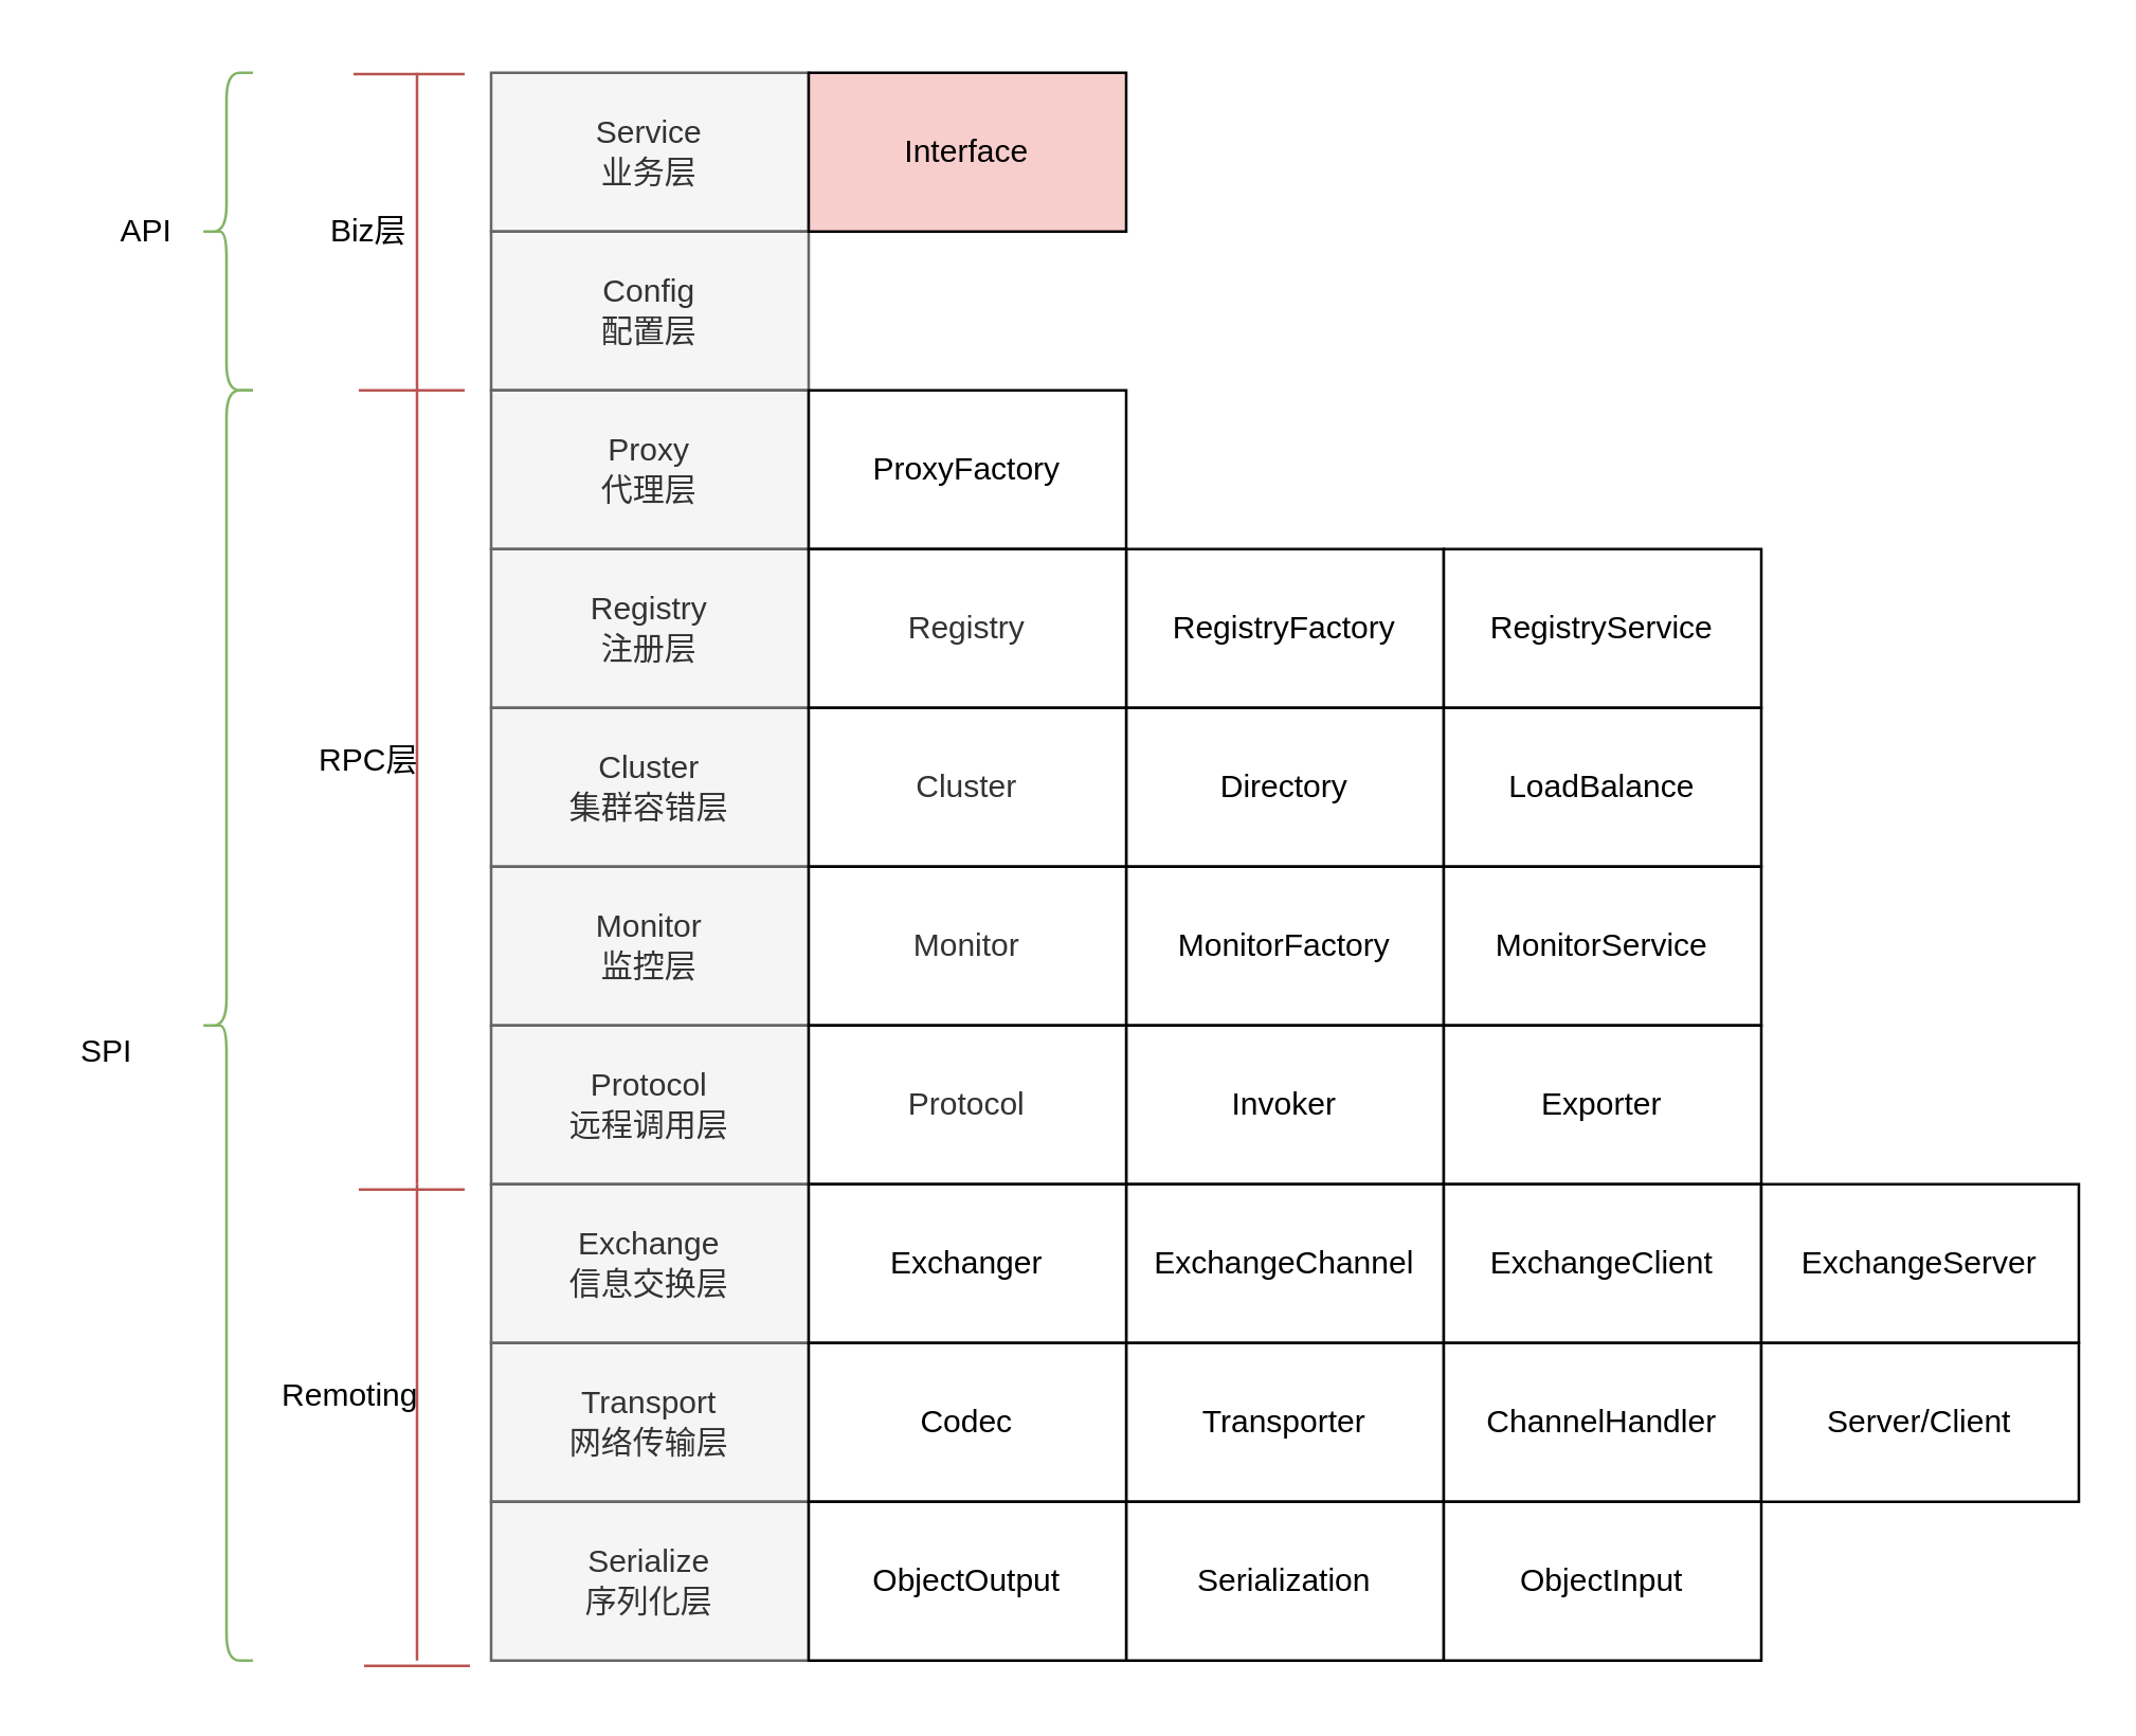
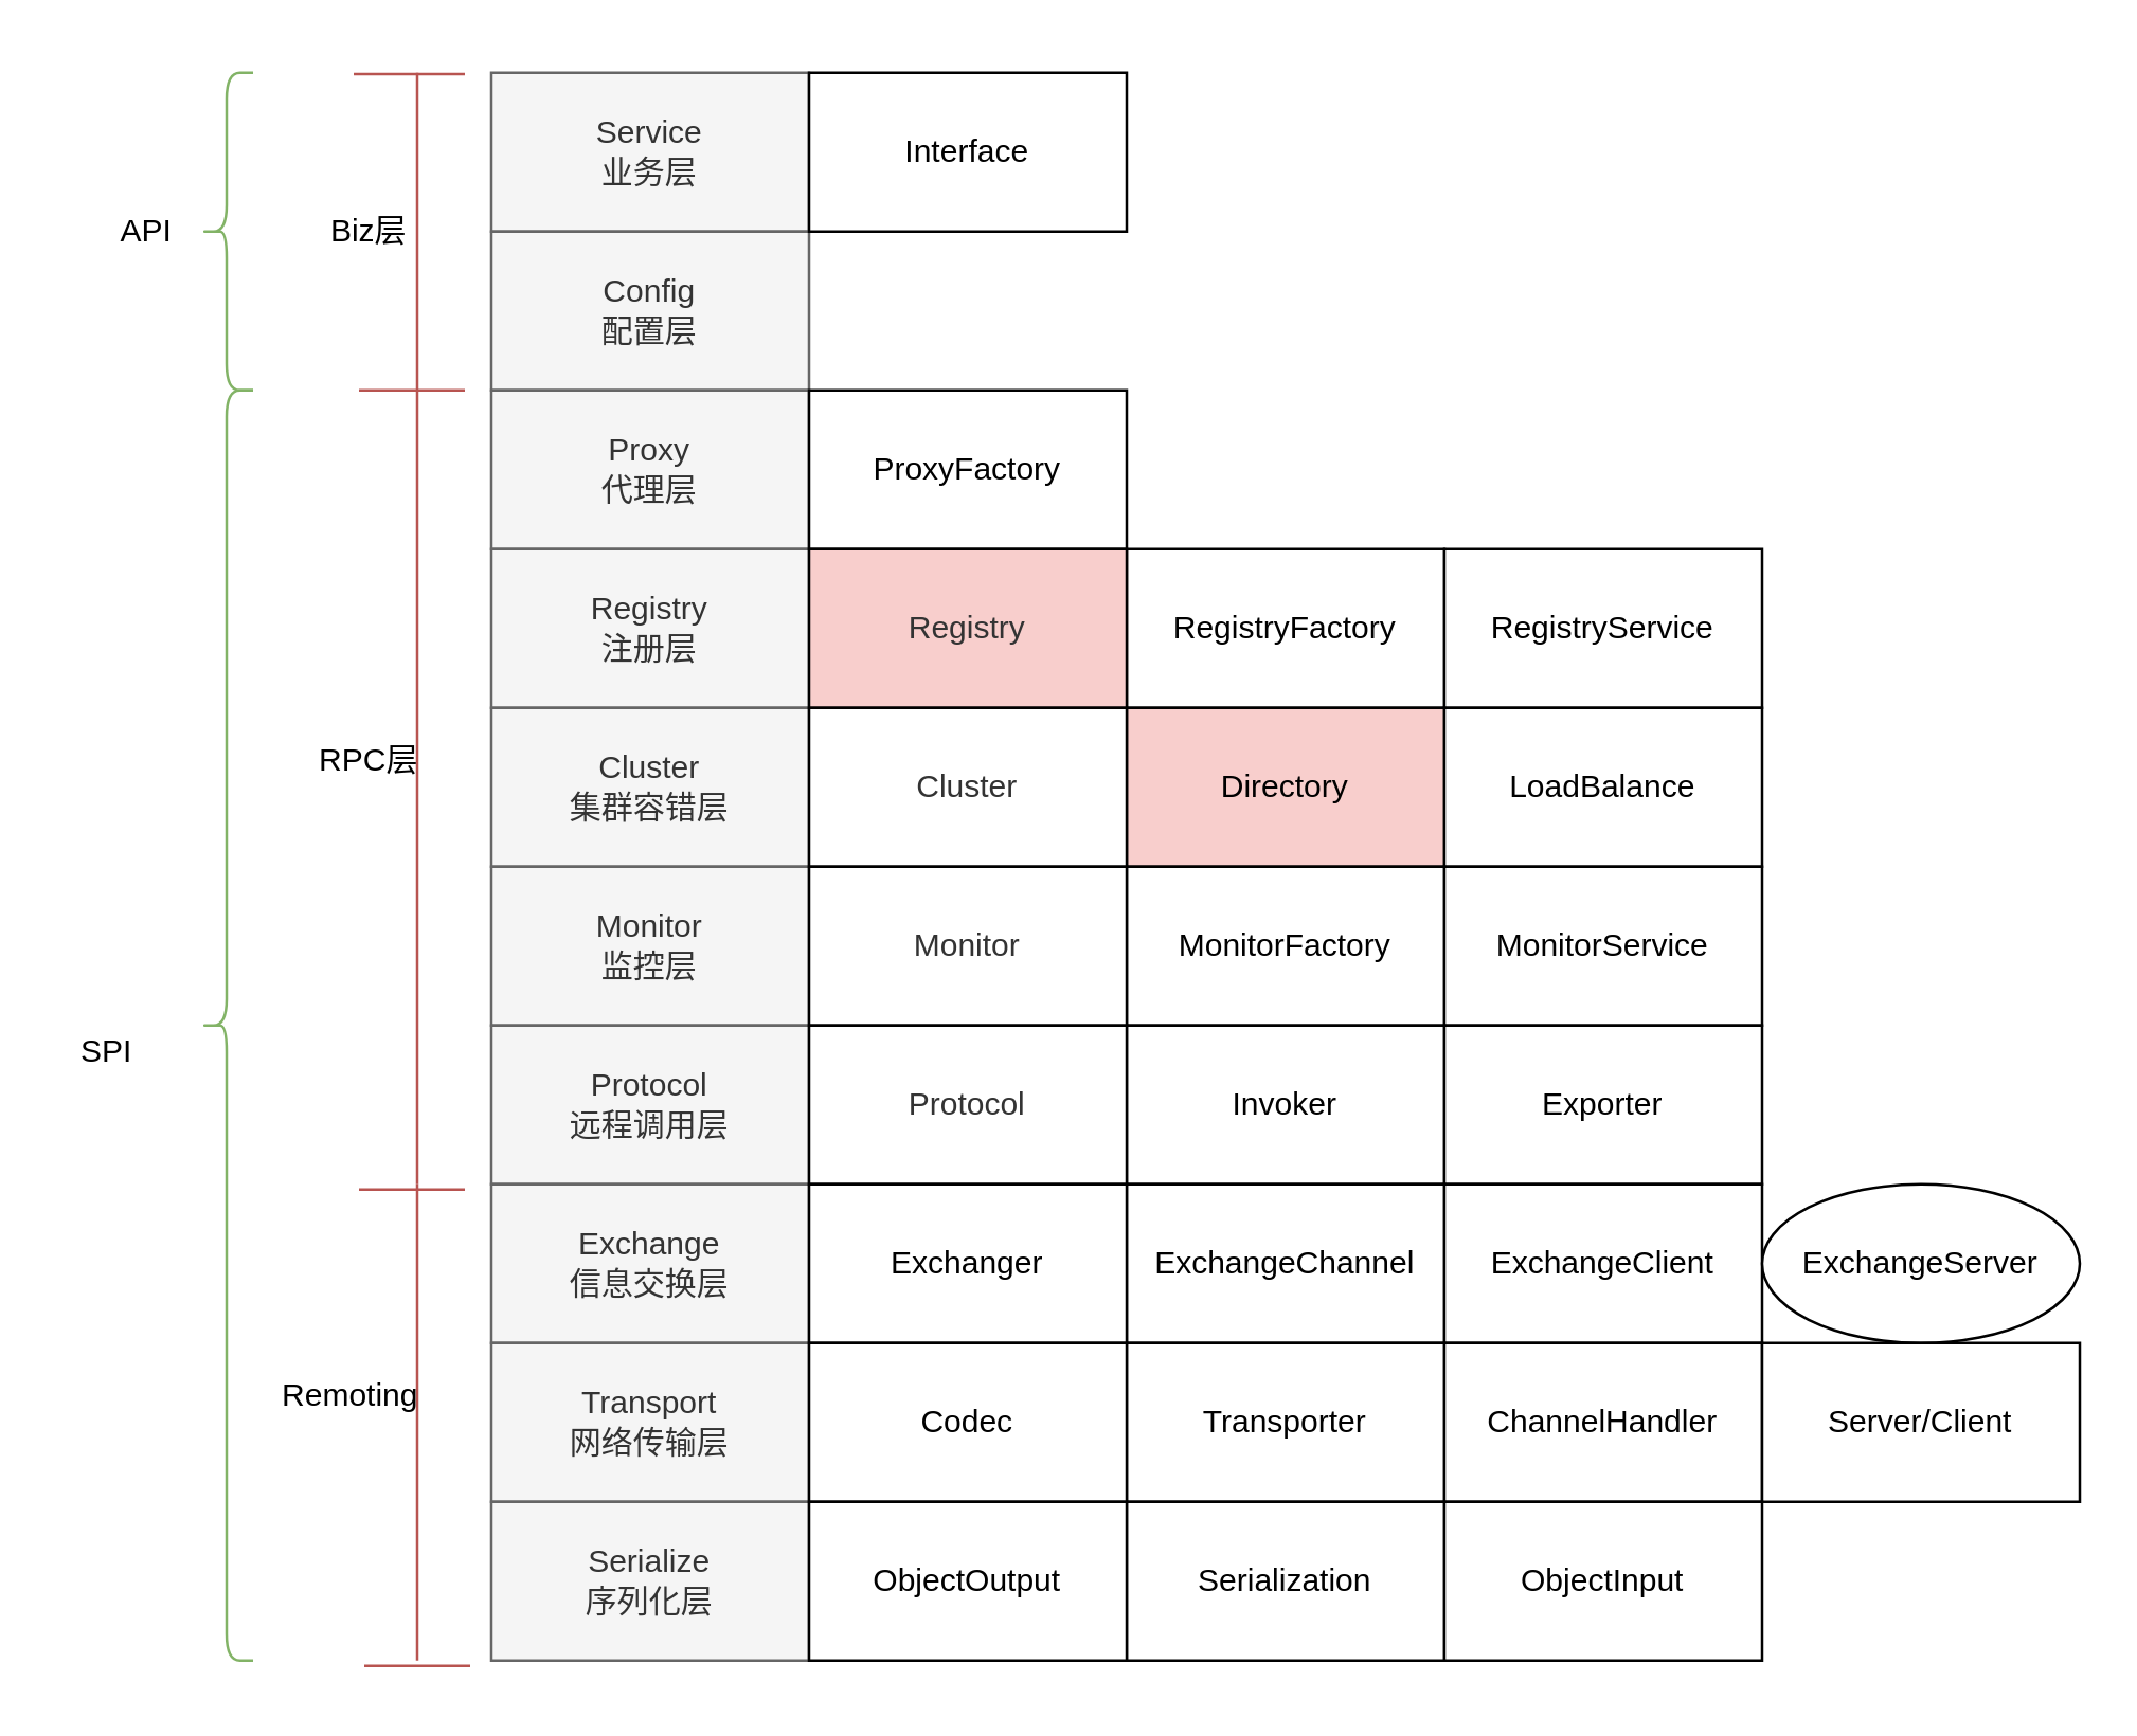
- <mxCell id="42" value="Interface" style="rounded=0;whiteSpace=wrap;html=1;strokeWidth=1;fillColor=#f8cecc;" vertex="1" parent="1"><mxGeometry x="305" y="27" width="120" height="60" as="geometry" /></mxCell>
+ <mxCell id="42" value="Interface" style="rounded=0;whiteSpace=wrap;html=1;strokeWidth=1;" vertex="1" parent="1"><mxGeometry x="305" y="27" width="120" height="60" as="geometry" /></mxCell>
- <mxCell id="44" value="&lt;span style=&quot;color: rgb(51 , 51 , 51) ; white-space: normal&quot;&gt;Registry&lt;/span&gt;" style="rounded=0;whiteSpace=wrap;html=1;strokeWidth=1;" vertex="1" parent="1"><mxGeometry x="305" y="207" width="120" height="60" as="geometry" /></mxCell>
+ <mxCell id="44" value="&lt;span style=&quot;color: rgb(51 , 51 , 51) ; white-space: normal&quot;&gt;Registry&lt;/span&gt;" style="rounded=0;whiteSpace=wrap;html=1;strokeWidth=1;fillColor=#f8cecc;" vertex="1" parent="1"><mxGeometry x="305" y="207" width="120" height="60" as="geometry" /></mxCell>
- <mxCell id="28" value="Directory" style="rounded=0;whiteSpace=wrap;html=1;strokeWidth=1;" vertex="1" parent="1"><mxGeometry x="425" y="267" width="120" height="60" as="geometry" /></mxCell>
+ <mxCell id="28" value="Directory" style="rounded=0;whiteSpace=wrap;html=1;strokeWidth=1;fillColor=#f8cecc;" vertex="1" parent="1"><mxGeometry x="425" y="267" width="120" height="60" as="geometry" /></mxCell>
- <mxCell id="36" value="ExchangeServer" style="rounded=0;whiteSpace=wrap;html=1;strokeWidth=1;" vertex="1" parent="1"><mxGeometry x="665" y="447" width="120" height="60" as="geometry" /></mxCell>
+ <mxCell id="36" value="ExchangeServer" style="ellipse;whiteSpace=wrap;html=1;strokeWidth=1;" vertex="1" parent="1"><mxGeometry x="665" y="447" width="120" height="60" as="geometry" /></mxCell>
